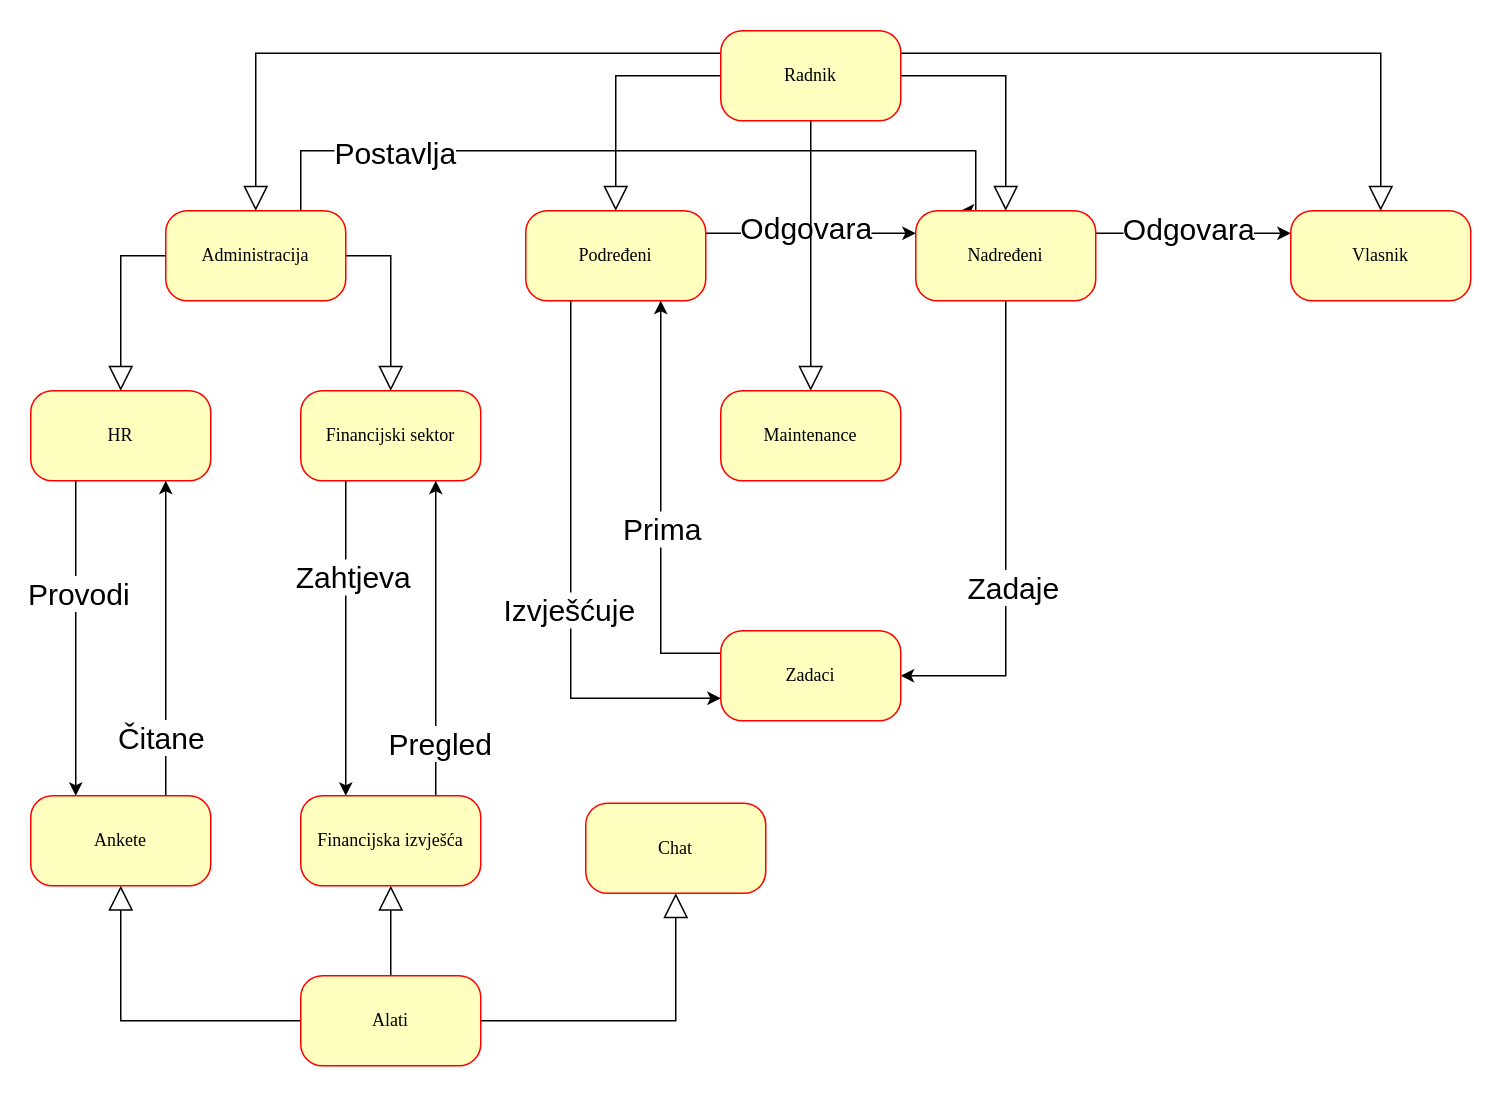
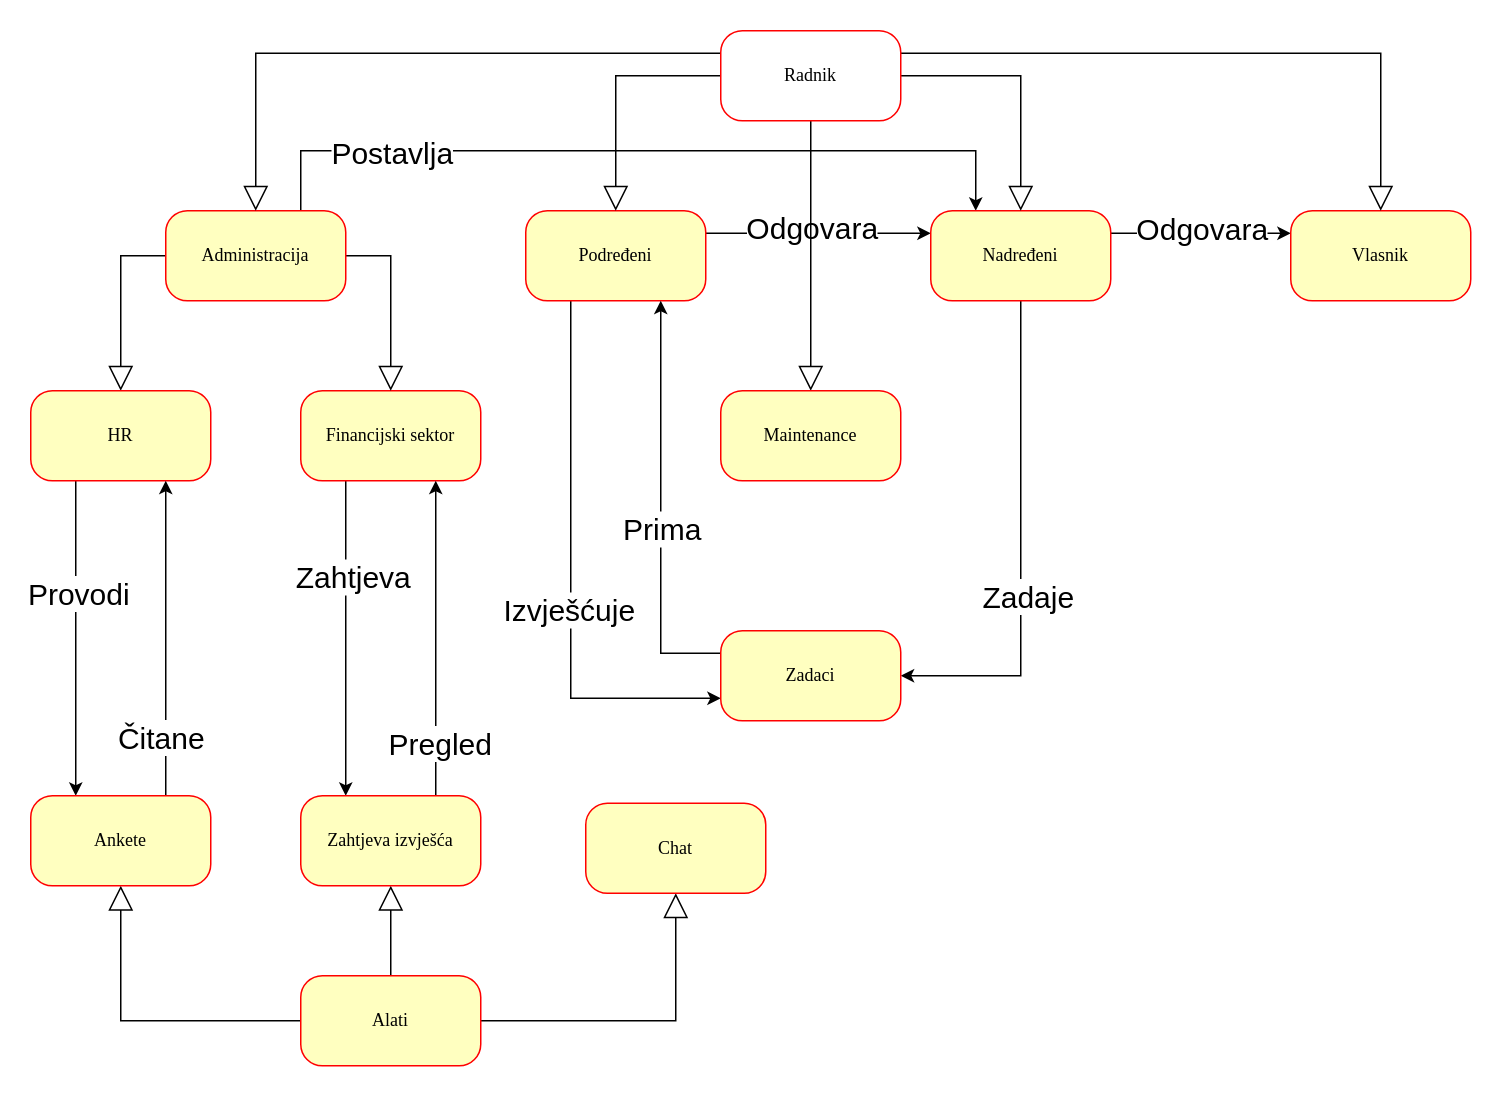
- <mxCell id="29" value="Radnik" style="rounded=1;whiteSpace=wrap;html=1;arcSize=24;fillColor=#ffffc0;strokeColor=#ff0000;shadow=0;comic=0;labelBackgroundColor=none;fontFamily=Verdana;fontSize=12;fontColor=#000000;align=center;" vertex="1" parent="1"><mxGeometry x="480" y="20" width="120" height="60" as="geometry" /></mxCell>
+ <mxCell id="29" value="Radnik" style="rounded=1;whiteSpace=wrap;html=1;arcSize=24;fillColor=#ffffff;strokeColor=#ff0000;shadow=0;comic=0;labelBackgroundColor=none;fontFamily=Verdana;fontSize=12;fontColor=#000000;align=center;" vertex="1" parent="1"><mxGeometry x="480" y="20" width="120" height="60" as="geometry" /></mxCell>
- <mxCell id="22" value="Nadređeni" style="rounded=1;whiteSpace=wrap;html=1;arcSize=24;fillColor=#ffffc0;strokeColor=#ff0000;shadow=0;comic=0;labelBackgroundColor=none;fontFamily=Verdana;fontSize=12;fontColor=#000000;align=center;" vertex="1" parent="1"><mxGeometry x="610" y="140" width="120" height="60" as="geometry" /></mxCell>
+ <mxCell id="22" value="Nadređeni" style="rounded=1;whiteSpace=wrap;html=1;arcSize=24;fillColor=#ffffc0;strokeColor=#ff0000;shadow=0;comic=0;labelBackgroundColor=none;fontFamily=Verdana;fontSize=12;fontColor=#000000;align=center;" vertex="1" parent="1"><mxGeometry x="620" y="140" width="120" height="60" as="geometry" /></mxCell>
- <mxCell id="44" value="Financijska izvješća" style="rounded=1;whiteSpace=wrap;html=1;arcSize=24;fillColor=#ffffc0;strokeColor=#ff0000;shadow=0;comic=0;labelBackgroundColor=none;fontFamily=Verdana;fontSize=12;fontColor=#000000;align=center;" vertex="1" parent="1"><mxGeometry x="200" y="530" width="120" height="60" as="geometry" /></mxCell>
+ <mxCell id="44" value="Zahtjeva izvješća" style="rounded=1;whiteSpace=wrap;html=1;arcSize=24;fillColor=#ffffc0;strokeColor=#ff0000;shadow=0;comic=0;labelBackgroundColor=none;fontFamily=Verdana;fontSize=12;fontColor=#000000;align=center;" vertex="1" parent="1"><mxGeometry x="200" y="530" width="120" height="60" as="geometry" /></mxCell>
